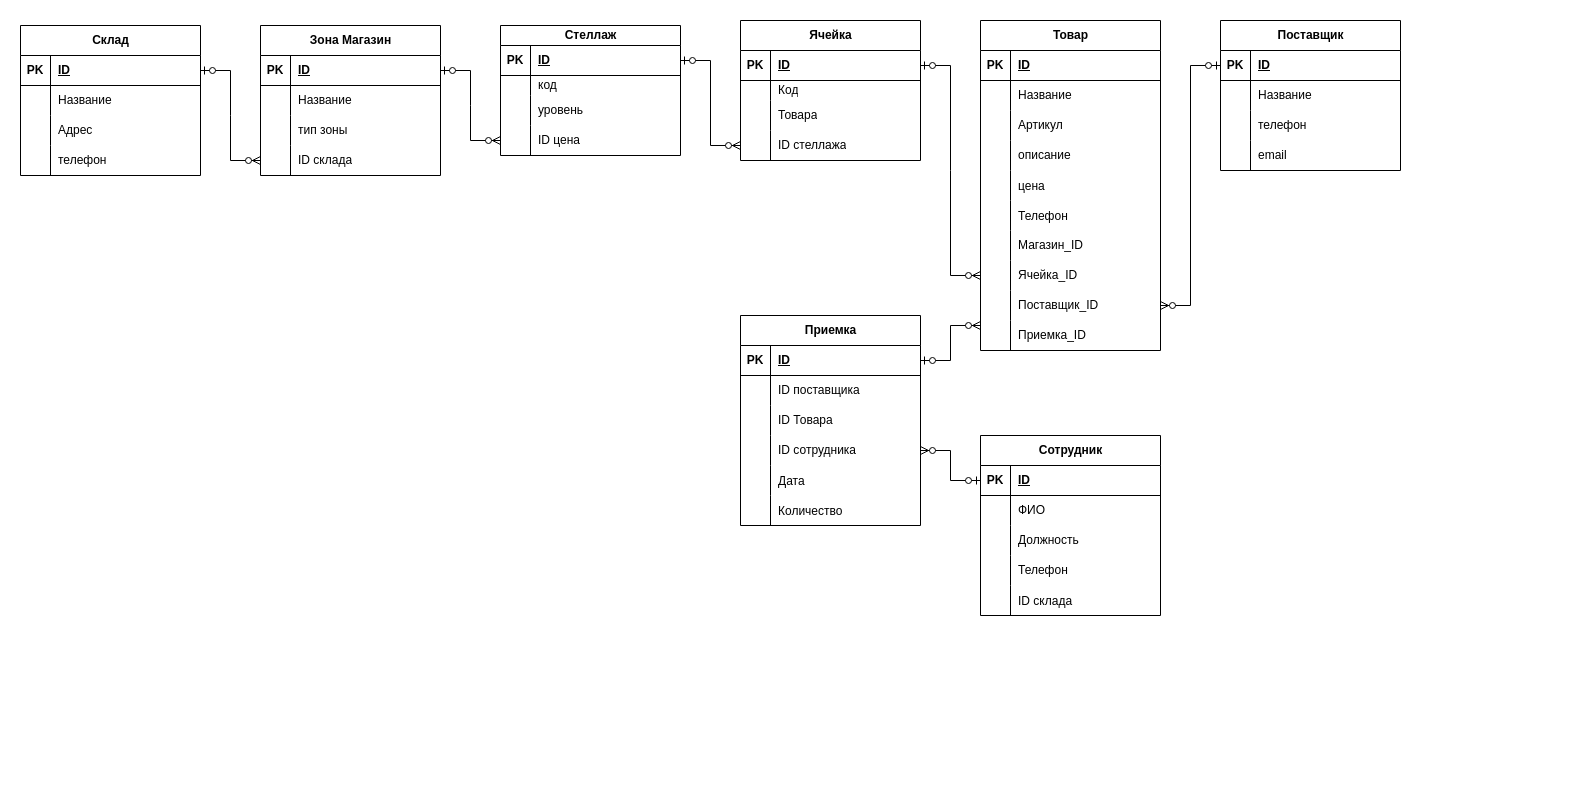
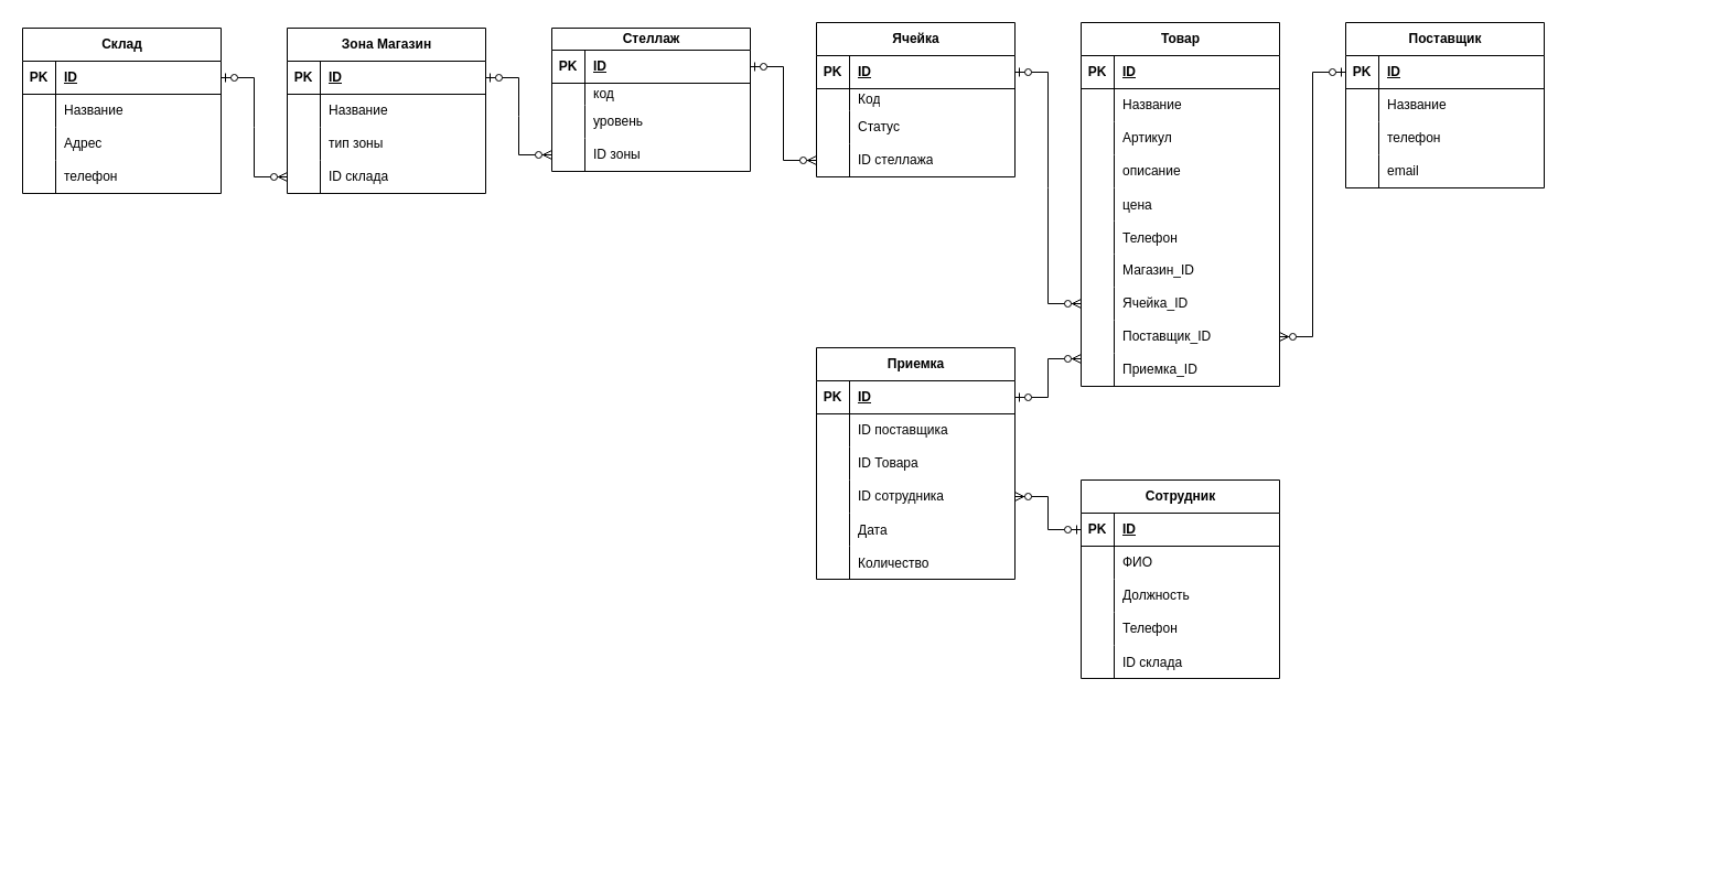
- <mxCell id="50" value="Товара" style="shape=partialRectangle;connectable=0;fillColor=none;top=0;left=0;bottom=0;right=0;align=left;spacingLeft=6;overflow=hidden;whiteSpace=wrap;html=1;" parent="48" vertex="1"><mxGeometry x="30" width="150" height="30" as="geometry"><mxRectangle width="150" height="30" as="alternateBounds" /></mxGeometry></mxCell>
+ <mxCell id="50" value="Статус" style="shape=partialRectangle;connectable=0;fillColor=none;top=0;left=0;bottom=0;right=0;align=left;spacingLeft=6;overflow=hidden;whiteSpace=wrap;html=1;" parent="48" vertex="1"><mxGeometry x="30" width="150" height="30" as="geometry"><mxRectangle width="150" height="30" as="alternateBounds" /></mxGeometry></mxCell>
- <mxCell id="27" value="ID цена" style="shape=partialRectangle;connectable=0;fillColor=none;top=0;left=0;bottom=0;right=0;align=left;spacingLeft=6;overflow=hidden;whiteSpace=wrap;html=1;" parent="25" vertex="1"><mxGeometry x="30" width="150" height="30" as="geometry"><mxRectangle width="150" height="30" as="alternateBounds" /></mxGeometry></mxCell>
+ <mxCell id="27" value="ID зоны" style="shape=partialRectangle;connectable=0;fillColor=none;top=0;left=0;bottom=0;right=0;align=left;spacingLeft=6;overflow=hidden;whiteSpace=wrap;html=1;" parent="25" vertex="1"><mxGeometry x="30" width="150" height="30" as="geometry"><mxRectangle width="150" height="30" as="alternateBounds" /></mxGeometry></mxCell>
